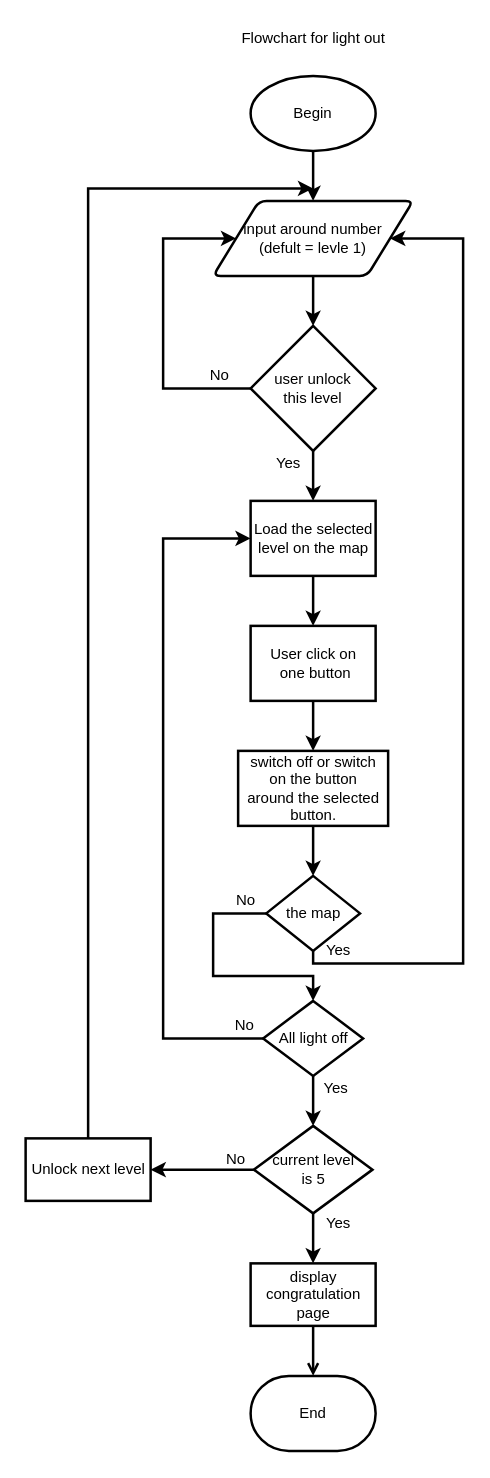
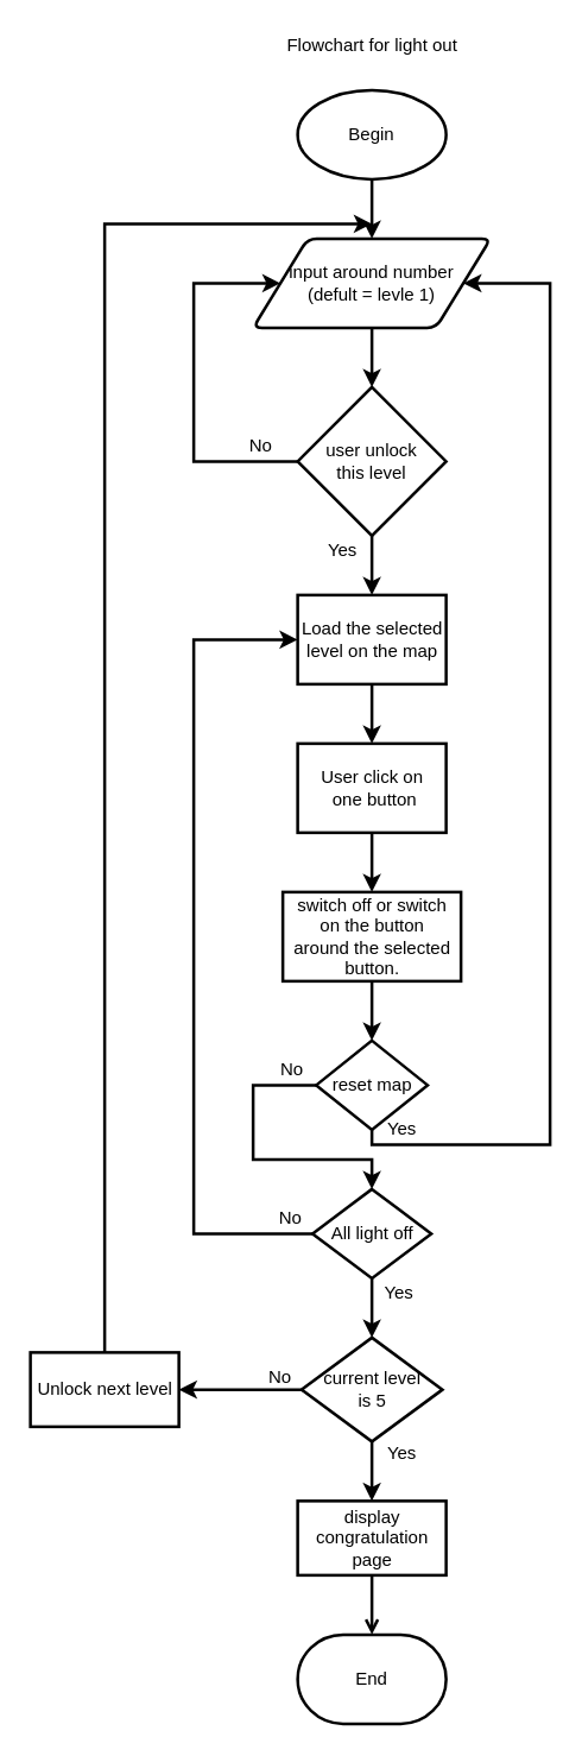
- <mxCell id="23" value="the map" style="shape=rhombus;html=1;dashed=0;whitespace=wrap;perimeter=rhombusPerimeter;strokeWidth=2;" vertex="1" parent="1"><mxGeometry x="212.5" y="700" width="75" height="60" as="geometry" /></mxCell>
+ <mxCell id="23" value="reset map" style="shape=rhombus;html=1;dashed=0;whitespace=wrap;perimeter=rhombusPerimeter;strokeWidth=2;" vertex="1" parent="1"><mxGeometry x="212.5" y="700" width="75" height="60" as="geometry" /></mxCell>
